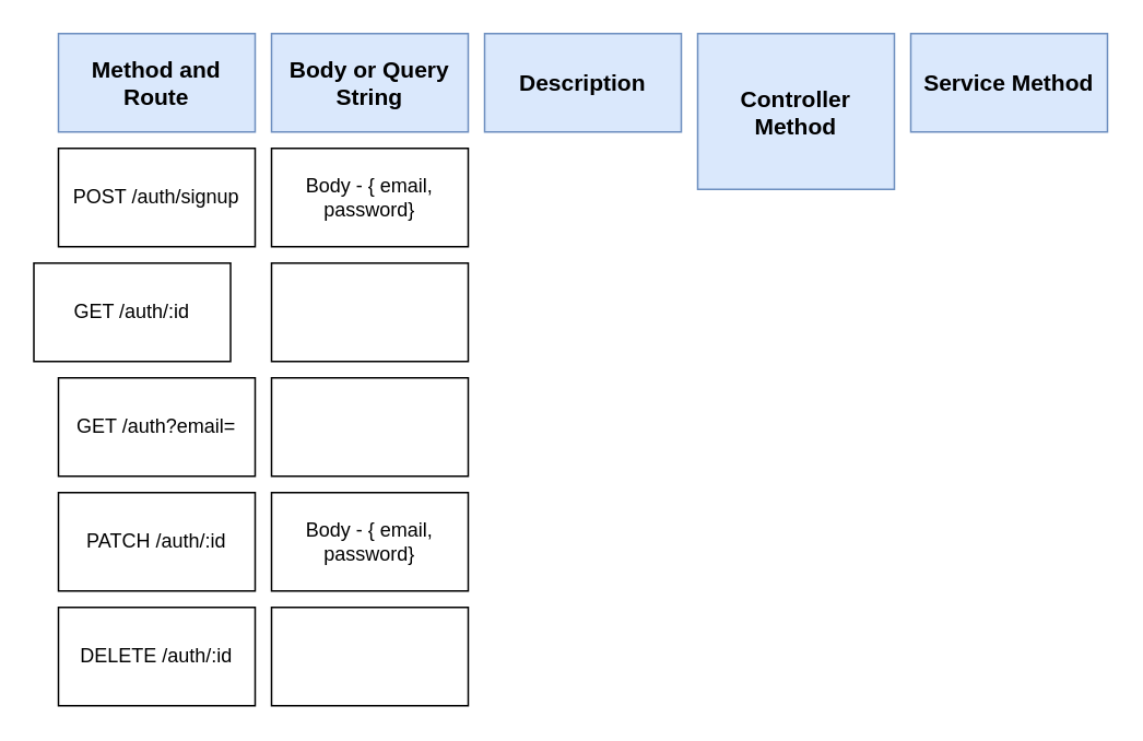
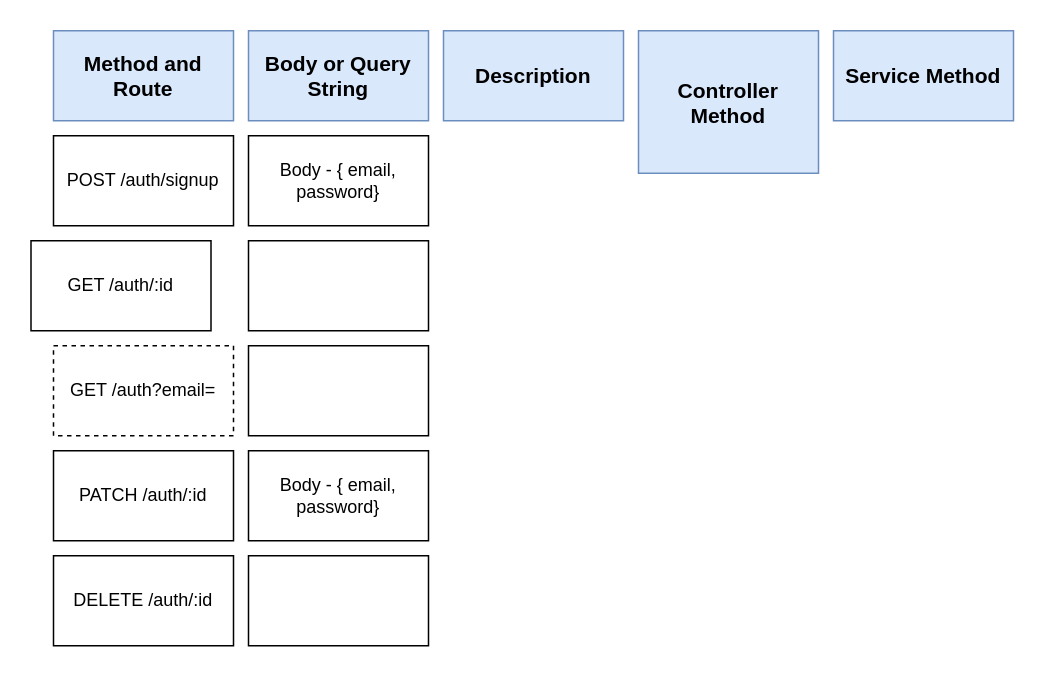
- <mxCell id="9" value="GET /auth?email=" style="rounded=0;whiteSpace=wrap;html=1;fontSize=12;" vertex="1" parent="1"><mxGeometry x="35" y="230" width="120" height="60" as="geometry" /></mxCell>
+ <mxCell id="9" value="GET /auth?email=" style="rounded=0;whiteSpace=wrap;html=1;fontSize=12;dashed=1;" vertex="1" parent="1"><mxGeometry x="35" y="230" width="120" height="60" as="geometry" /></mxCell>
